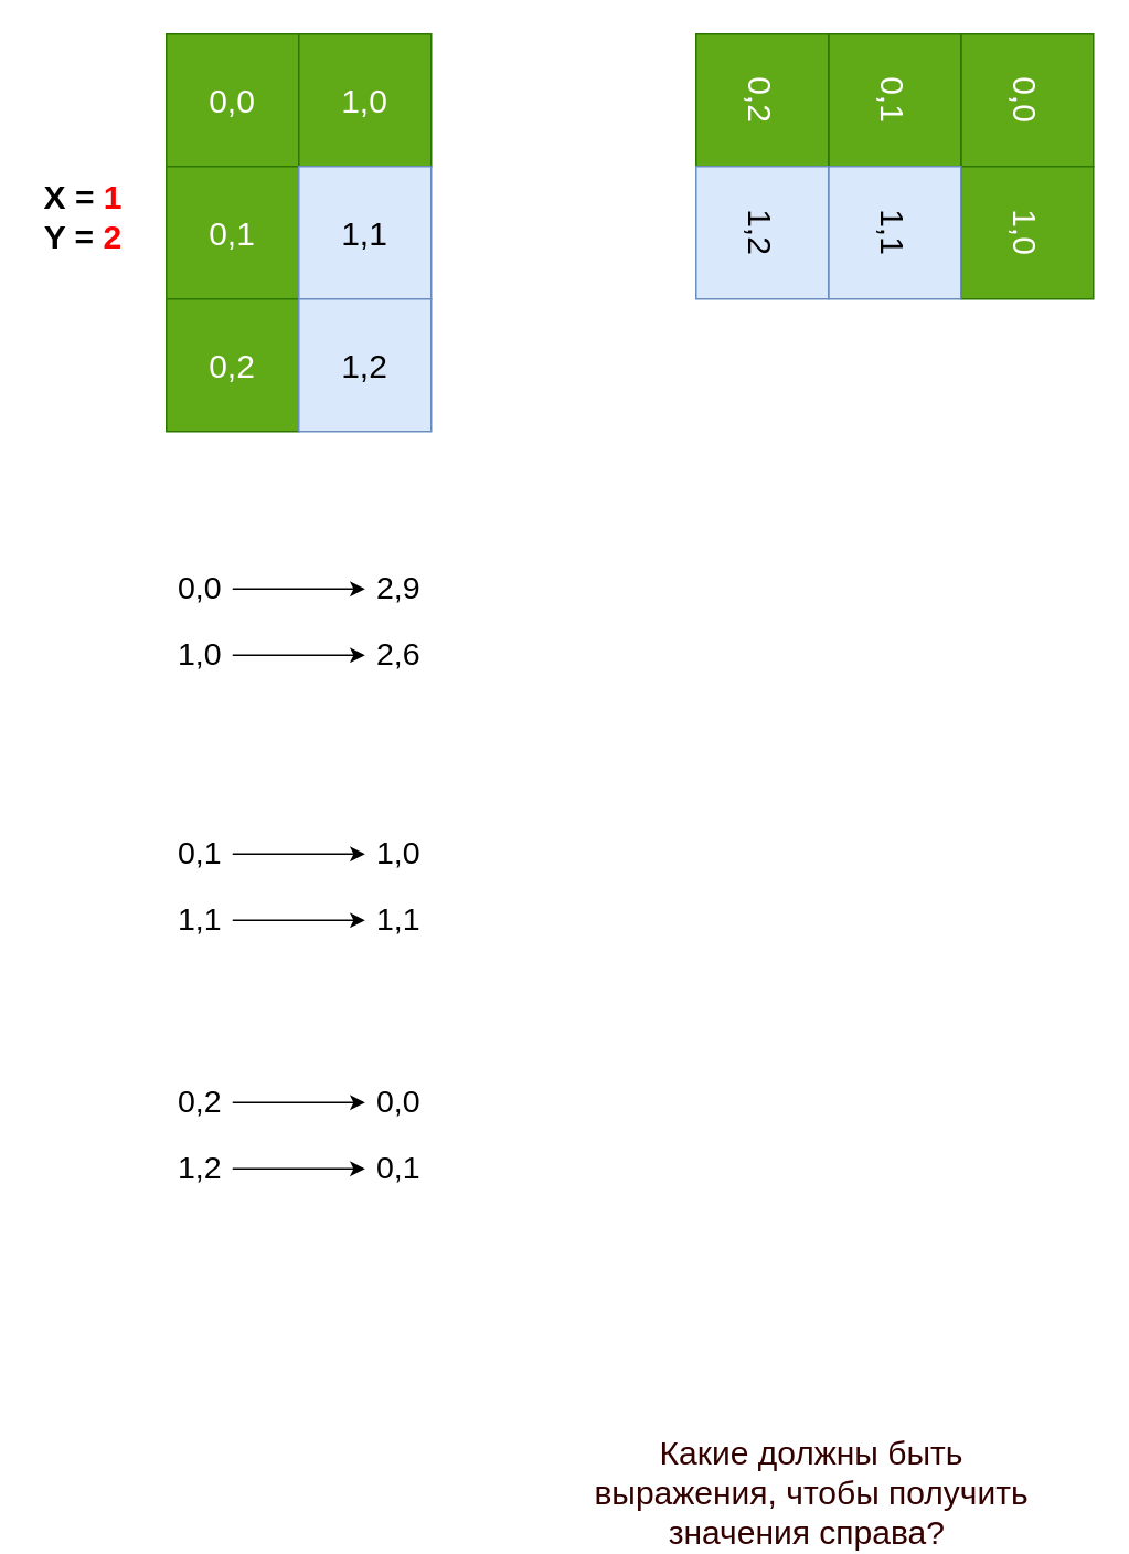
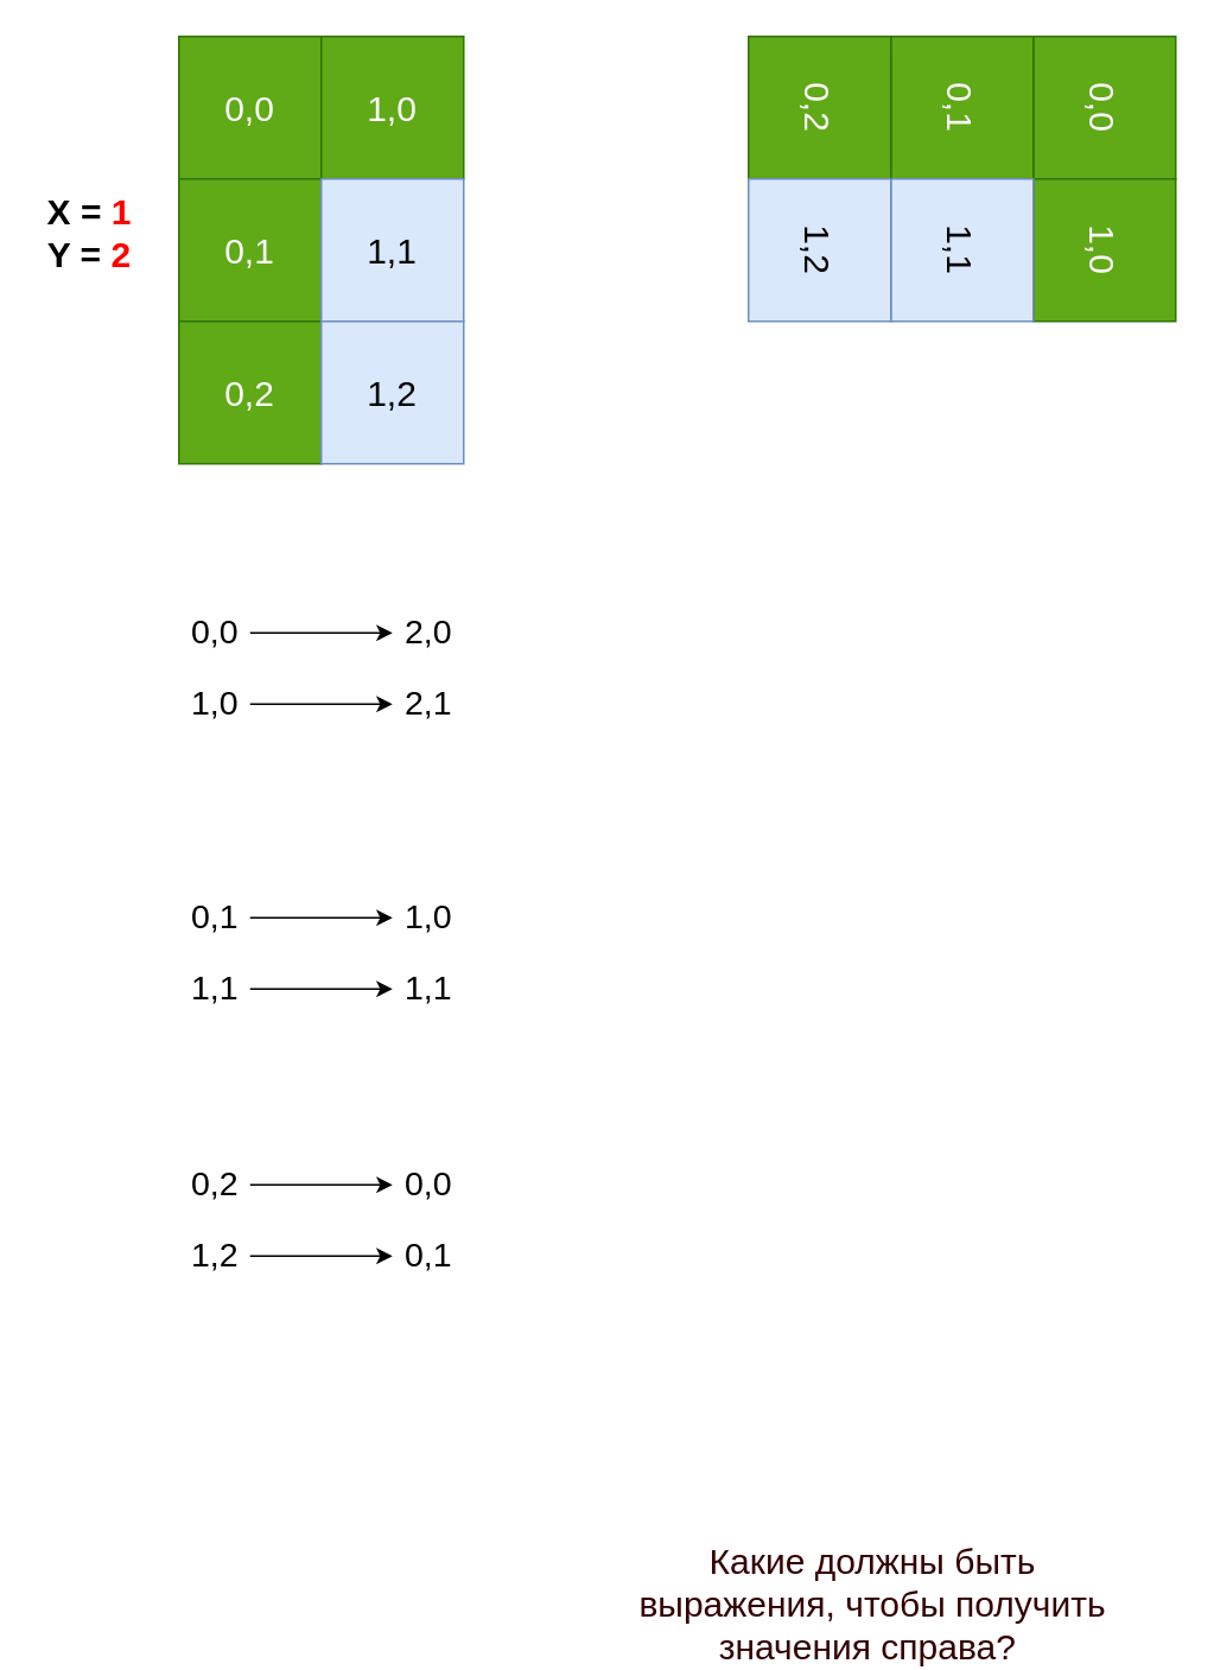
- <mxCell id="12" value="2,9" style="text;html=1;align=center;verticalAlign=middle;resizable=0;points=[];autosize=1;strokeColor=none;fillColor=none;fontSize=19;" vertex="1" parent="1"><mxGeometry x="220" y="340" width="40" height="30" as="geometry" /></mxCell>
+ <mxCell id="12" value="2,0" style="text;html=1;align=center;verticalAlign=middle;resizable=0;points=[];autosize=1;strokeColor=none;fillColor=none;fontSize=19;" vertex="1" parent="1"><mxGeometry x="220" y="340" width="40" height="30" as="geometry" /></mxCell>
- <mxCell id="15" value="2,6" style="text;html=1;align=center;verticalAlign=middle;resizable=0;points=[];autosize=1;strokeColor=none;fillColor=none;fontSize=19;" vertex="1" parent="1"><mxGeometry x="220" y="380" width="40" height="30" as="geometry" /></mxCell>
+ <mxCell id="15" value="2,1" style="text;html=1;align=center;verticalAlign=middle;resizable=0;points=[];autosize=1;strokeColor=none;fillColor=none;fontSize=19;" vertex="1" parent="1"><mxGeometry x="220" y="380" width="40" height="30" as="geometry" /></mxCell>
